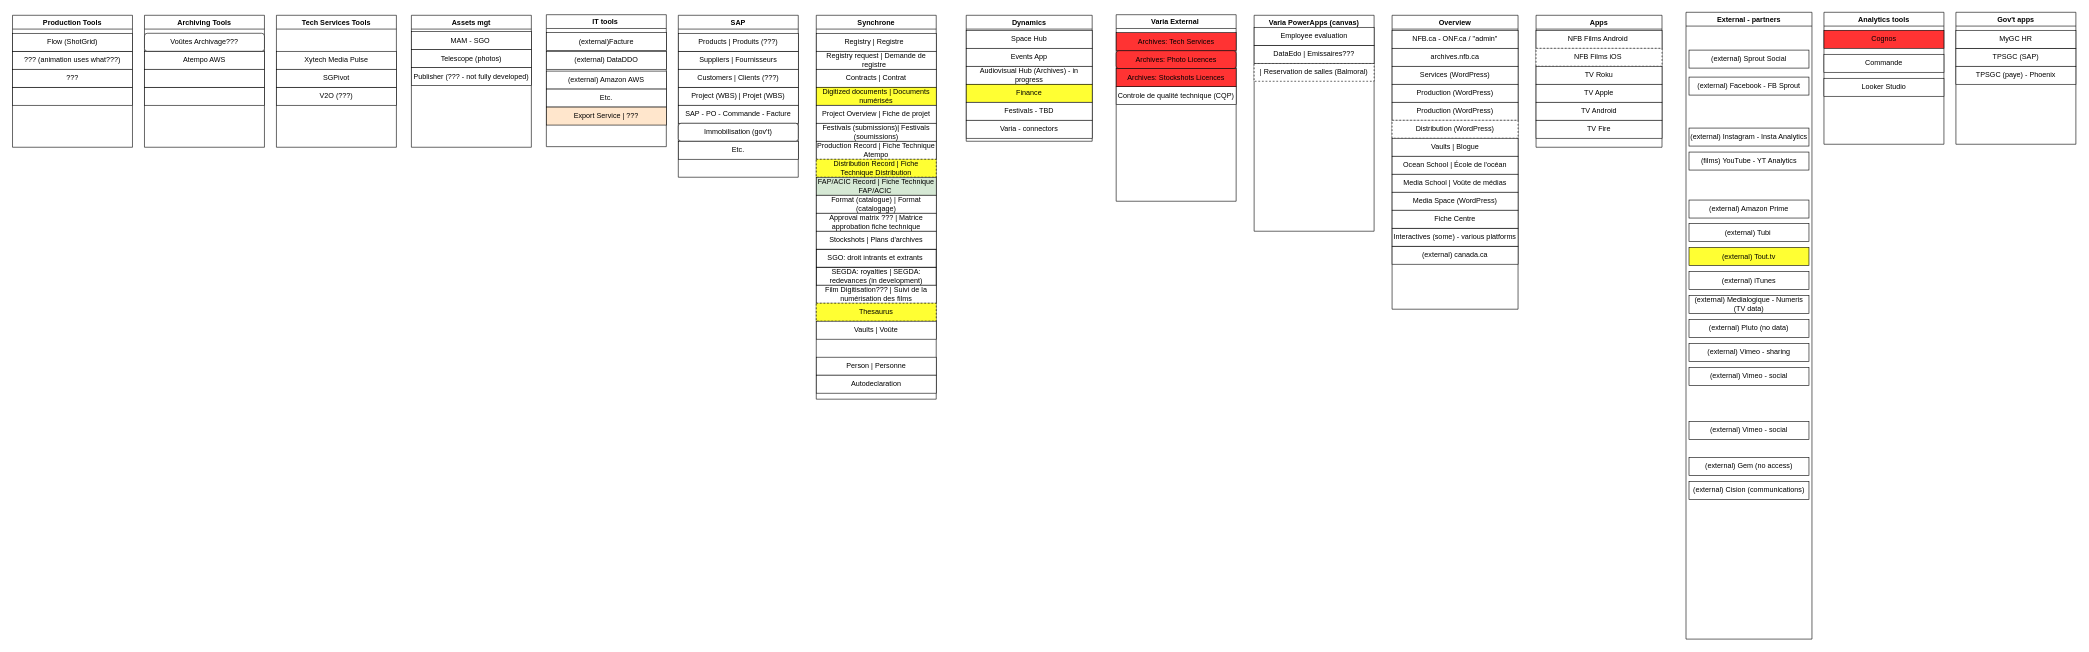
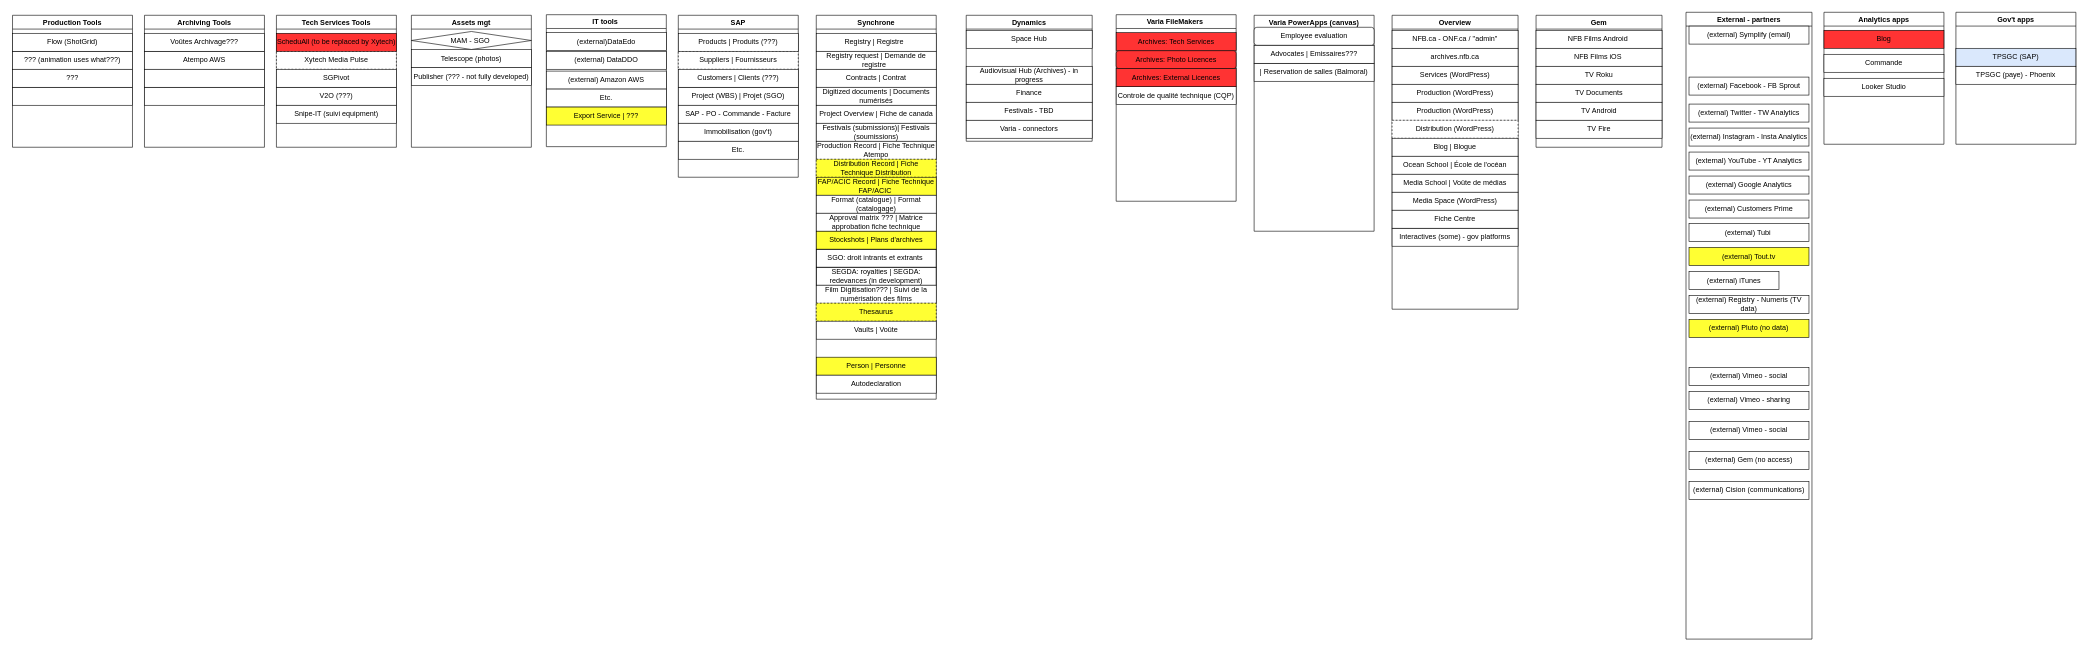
- <mxCell id="116" value="Analytics tools" style="swimlane;whiteSpace=wrap;html=1;startSize=23;fillColor=none;strokeColor=#000000;" vertex="1" parent="1"><mxGeometry x="3040" y="20" width="200" height="220" as="geometry"><mxRectangle x="20" y="140" width="60" height="30" as="alternateBounds" /></mxGeometry></mxCell>
+ <mxCell id="116" value="Analytics apps" style="swimlane;whiteSpace=wrap;html=1;startSize=23;fillColor=none;strokeColor=#000000;" vertex="1" parent="1"><mxGeometry x="3040" y="20" width="200" height="220" as="geometry"><mxRectangle x="20" y="140" width="60" height="30" as="alternateBounds" /></mxGeometry></mxCell>
- <mxCell id="41" value="Varia External&amp;nbsp;" style="swimlane;whiteSpace=wrap;html=1;startSize=23;fillColor=none;strokeColor=#000000;" vertex="1" parent="1"><mxGeometry x="1860" y="24" width="200" height="311" as="geometry"><mxRectangle x="20" y="140" width="60" height="30" as="alternateBounds" /></mxGeometry></mxCell>
+ <mxCell id="41" value="Varia FileMakers&amp;nbsp;" style="swimlane;whiteSpace=wrap;html=1;startSize=23;fillColor=none;strokeColor=#000000;" vertex="1" parent="1"><mxGeometry x="1860" y="24" width="200" height="311" as="geometry"><mxRectangle x="20" y="140" width="60" height="30" as="alternateBounds" /></mxGeometry></mxCell>
- <mxCell id="86" value="Apps" style="swimlane;whiteSpace=wrap;html=1;startSize=23;" vertex="1" parent="1"><mxGeometry x="2560" y="25" width="210" height="220" as="geometry" /></mxCell>
+ <mxCell id="86" value="Gem" style="swimlane;whiteSpace=wrap;html=1;startSize=23;" vertex="1" parent="1"><mxGeometry x="2560" y="25" width="210" height="220" as="geometry" /></mxCell>
+ <mxCell id="98" value="(external) Symplify (email)" style="rounded=0;whiteSpace=wrap;html=1;" vertex="1" parent="97"><mxGeometry x="5" y="23" width="200" height="30" as="geometry" /></mxCell>
- <mxCell id="40" value="Employee evaluation" style="rounded=0;whiteSpace=wrap;html=1;" vertex="1" parent="37"><mxGeometry y="20" width="200" height="30" as="geometry" /></mxCell>
+ <mxCell id="40" value="Employee evaluation" style="whiteSpace=wrap;html=1;rounded=1;" vertex="1" parent="37"><mxGeometry y="20" width="200" height="30" as="geometry" /></mxCell>
- <mxCell id="117" value="Cognos" style="rounded=0;whiteSpace=wrap;html=1;fillColor=#FF3333;" vertex="1" parent="116"><mxGeometry y="30" width="200" height="30" as="geometry" /></mxCell>
+ <mxCell id="117" value="Blog" style="rounded=0;whiteSpace=wrap;html=1;fillColor=#FF3333;" vertex="1" parent="116"><mxGeometry y="30" width="200" height="30" as="geometry" /></mxCell>
- <mxCell id="96" value="MyGC HR" style="rounded=0;whiteSpace=wrap;html=1;" vertex="1" parent="93"><mxGeometry y="30" width="200" height="30" as="geometry" /></mxCell>
- <mxCell id="63" value="MAM - SGO&amp;nbsp;" style="rounded=0;whiteSpace=wrap;html=1;" vertex="1" parent="62"><mxGeometry y="27" width="200" height="30" as="geometry" /></mxCell>
+ <mxCell id="63" value="MAM - SGO&amp;nbsp;" style="rhombus;whiteSpace=wrap;html=1;" vertex="1" parent="62"><mxGeometry y="27" width="200" height="30" as="geometry" /></mxCell>
- <mxCell id="55" value="Voûtes Archivage???" style="whiteSpace=wrap;html=1;rounded=1;" vertex="1" parent="51"><mxGeometry y="30" width="200" height="30" as="geometry" /></mxCell>
+ <mxCell id="55" value="Voûtes Archivage???" style="rounded=0;whiteSpace=wrap;html=1;" vertex="1" parent="51"><mxGeometry y="30" width="200" height="30" as="geometry" /></mxCell>
+ <mxCell id="60" value="ScheduAll (to be replaced by Xytech)" style="rounded=0;whiteSpace=wrap;html=1;fillColor=#FF3333;" vertex="1" parent="56"><mxGeometry y="30" width="200" height="30" as="geometry" /></mxCell>
- <mxCell id="68" value="(external)Facture" style="rounded=0;whiteSpace=wrap;html=1;" vertex="1" parent="66"><mxGeometry y="30" width="200" height="30" as="geometry" /></mxCell>
+ <mxCell id="68" value="(external)DataEdo" style="rounded=0;whiteSpace=wrap;html=1;" vertex="1" parent="66"><mxGeometry y="30" width="200" height="30" as="geometry" /></mxCell>
- <mxCell id="39" value="DataEdo | Emissaires???" style="rounded=0;whiteSpace=wrap;html=1;" vertex="1" parent="37"><mxGeometry y="50" width="200" height="30" as="geometry" /></mxCell>
+ <mxCell id="39" value="Advocates | Emissaires???" style="rounded=0;whiteSpace=wrap;html=1;" vertex="1" parent="37"><mxGeometry y="50" width="200" height="30" as="geometry" /></mxCell>
- <mxCell id="32" value="Events App" style="rounded=0;whiteSpace=wrap;html=1;" vertex="1" parent="30"><mxGeometry y="55" width="210" height="30" as="geometry" /></mxCell>
- <mxCell id="88" value="NFB Films iOS&amp;nbsp;" style="rounded=0;whiteSpace=wrap;html=1;dashed=1;" vertex="1" parent="86"><mxGeometry y="55" width="210" height="30" as="geometry" /></mxCell>
+ <mxCell id="88" value="NFB Films iOS&amp;nbsp;" style="rounded=0;whiteSpace=wrap;html=1;" vertex="1" parent="86"><mxGeometry y="55" width="210" height="30" as="geometry" /></mxCell>
- <mxCell id="94" value="TPSGC (SAP)" style="rounded=0;whiteSpace=wrap;html=1;" vertex="1" parent="93"><mxGeometry y="60" width="200" height="30" as="geometry" /></mxCell>
+ <mxCell id="94" value="TPSGC (SAP)" style="rounded=0;whiteSpace=wrap;html=1;fillColor=#dae8fc;" vertex="1" parent="93"><mxGeometry y="60" width="200" height="30" as="geometry" /></mxCell>
- <mxCell id="99" value="(external)&amp;nbsp;Sprout Social" style="rounded=0;whiteSpace=wrap;html=1;" vertex="1" parent="97"><mxGeometry x="5" y="63" width="200" height="30" as="geometry" /></mxCell>
- <mxCell id="58" value="Xytech Media Pulse" style="rounded=0;whiteSpace=wrap;html=1;" vertex="1" parent="56"><mxGeometry y="60" width="200" height="30" as="geometry" /></mxCell>
+ <mxCell id="58" value="Xytech Media Pulse" style="rounded=0;whiteSpace=wrap;html=1;dashed=1;" vertex="1" parent="56"><mxGeometry y="60" width="200" height="30" as="geometry" /></mxCell>
- <mxCell id="4" value="Suppliers | Fournisseurs" style="rounded=0;whiteSpace=wrap;html=1;" vertex="1" parent="2"><mxGeometry y="60" width="200" height="30" as="geometry" /></mxCell>
+ <mxCell id="4" value="Suppliers | Fournisseurs" style="rounded=0;whiteSpace=wrap;html=1;dashed=1;" vertex="1" parent="2"><mxGeometry y="60" width="200" height="30" as="geometry" /></mxCell>
- <mxCell id="38" value="| Reservation de salles (Balmoral)" style="rounded=0;whiteSpace=wrap;html=1;dashed=1;" vertex="1" parent="37"><mxGeometry y="80" width="200" height="30" as="geometry" /></mxCell>
+ <mxCell id="38" value="| Reservation de salles (Balmoral)" style="rounded=0;whiteSpace=wrap;html=1;" vertex="1" parent="37"><mxGeometry y="80" width="200" height="30" as="geometry" /></mxCell>
- <mxCell id="44" value="Archives: Stockshots Licences" style="rounded=0;whiteSpace=wrap;html=1;fillColor=#FF3333;" vertex="1" parent="41"><mxGeometry y="90" width="200" height="30" as="geometry" /></mxCell>
+ <mxCell id="44" value="Archives: External Licences" style="rounded=0;whiteSpace=wrap;html=1;fillColor=#FF3333;" vertex="1" parent="41"><mxGeometry y="90" width="200" height="30" as="geometry" /></mxCell>
- <mxCell id="34" value="Finance" style="rounded=0;whiteSpace=wrap;html=1;fillColor=#ffff33;" vertex="1" parent="30"><mxGeometry y="115" width="210" height="30" as="geometry" /></mxCell>
+ <mxCell id="34" value="Finance" style="rounded=0;whiteSpace=wrap;html=1;" vertex="1" parent="30"><mxGeometry y="115" width="210" height="30" as="geometry" /></mxCell>
- <mxCell id="90" value="TV Apple" style="rounded=0;whiteSpace=wrap;html=1;" vertex="1" parent="86"><mxGeometry y="115" width="210" height="30" as="geometry" /></mxCell>
+ <mxCell id="90" value="TV Documents" style="rounded=0;whiteSpace=wrap;html=1;" vertex="1" parent="86"><mxGeometry y="115" width="210" height="30" as="geometry" /></mxCell>
- <mxCell id="3" value="Project (WBS) | Projet (WBS)" style="rounded=0;whiteSpace=wrap;html=1;" vertex="1" parent="2"><mxGeometry y="120" width="200" height="30" as="geometry" /></mxCell>
+ <mxCell id="3" value="Project (WBS) | Projet (SGO)" style="rounded=0;whiteSpace=wrap;html=1;" vertex="1" parent="2"><mxGeometry y="120" width="200" height="30" as="geometry" /></mxCell>
- <mxCell id="14" value="Digitized documents | Documents numérisés" style="rounded=0;whiteSpace=wrap;html=1;fillColor=#ffff33;" vertex="1" parent="10"><mxGeometry y="120" width="200" height="30" as="geometry" /></mxCell>
+ <mxCell id="14" value="Digitized documents | Documents numérisés" style="rounded=0;whiteSpace=wrap;html=1;" vertex="1" parent="10"><mxGeometry y="120" width="200" height="30" as="geometry" /></mxCell>
+ <mxCell id="102" value="(external)&amp;nbsp;Twitter - TW Analytics" style="rounded=0;whiteSpace=wrap;html=1;" vertex="1" parent="97"><mxGeometry x="5" y="153" width="200" height="30" as="geometry" /></mxCell>
+ <mxCell id="61" value="Snipe-IT (suivi equipment)" style="rounded=0;whiteSpace=wrap;html=1;" vertex="1" parent="56"><mxGeometry y="150" width="200" height="30" as="geometry" /></mxCell>
- <mxCell id="15" value="Project Overview | Fiche de projet" style="rounded=0;whiteSpace=wrap;html=1;" vertex="1" parent="10"><mxGeometry y="150" width="200" height="30" as="geometry" /></mxCell>
+ <mxCell id="15" value="Project Overview | Fiche de canada" style="rounded=0;whiteSpace=wrap;html=1;" vertex="1" parent="10"><mxGeometry y="150" width="200" height="30" as="geometry" /></mxCell>
- <mxCell id="71" value="Export Service | ???" style="rounded=0;whiteSpace=wrap;html=1;fillColor=#ffe6cc;" vertex="1" parent="66"><mxGeometry y="154" width="200" height="30" as="geometry" /></mxCell>
+ <mxCell id="71" value="Export Service | ???" style="rounded=0;whiteSpace=wrap;html=1;fillColor=#FFFF33;" vertex="1" parent="66"><mxGeometry y="154" width="200" height="30" as="geometry" /></mxCell>
- <mxCell id="8" value="Immobilisation (gov't)" style="whiteSpace=wrap;html=1;rounded=1;" vertex="1" parent="2"><mxGeometry y="180" width="200" height="30" as="geometry" /></mxCell>
+ <mxCell id="8" value="Immobilisation (gov't)" style="rounded=0;whiteSpace=wrap;html=1;" vertex="1" parent="2"><mxGeometry y="180" width="200" height="30" as="geometry" /></mxCell>
- <mxCell id="80" value="Vaults | Blogue" style="rounded=0;whiteSpace=wrap;html=1;" vertex="1" parent="72"><mxGeometry y="205" width="210" height="30" as="geometry" /></mxCell>
+ <mxCell id="80" value="Blog | Blogue" style="rounded=0;whiteSpace=wrap;html=1;" vertex="1" parent="72"><mxGeometry y="205" width="210" height="30" as="geometry" /></mxCell>
- <mxCell id="104" value="(films)&amp;nbsp;YouTube - YT Analytics" style="rounded=0;whiteSpace=wrap;html=1;" vertex="1" parent="97"><mxGeometry x="5" y="233" width="200" height="30" as="geometry" /></mxCell>
+ <mxCell id="104" value="(external)&amp;nbsp;YouTube - YT Analytics" style="rounded=0;whiteSpace=wrap;html=1;" vertex="1" parent="97"><mxGeometry x="5" y="233" width="200" height="30" as="geometry" /></mxCell>
+ <mxCell id="105" value="(external)&amp;nbsp;Google Analytics" style="rounded=0;whiteSpace=wrap;html=1;" vertex="1" parent="97"><mxGeometry x="5" y="273" width="200" height="30" as="geometry" /></mxCell>
- <mxCell id="19" value="FAP/ACIC Record | Fiche Technique FAP/ACIC&amp;nbsp;" style="rounded=0;whiteSpace=wrap;html=1;fillColor=#d5e8d4;" vertex="1" parent="10"><mxGeometry y="270" width="200" height="30" as="geometry" /></mxCell>
+ <mxCell id="19" value="FAP/ACIC Record | Fiche Technique FAP/ACIC&amp;nbsp;" style="rounded=0;whiteSpace=wrap;html=1;fillColor=#FFFF33;" vertex="1" parent="10"><mxGeometry y="270" width="200" height="30" as="geometry" /></mxCell>
- <mxCell id="106" value="(external) Amazon Prime" style="rounded=0;whiteSpace=wrap;html=1;" vertex="1" parent="97"><mxGeometry x="5" y="313" width="200" height="30" as="geometry" /></mxCell>
+ <mxCell id="106" value="(external) Customers Prime" style="rounded=0;whiteSpace=wrap;html=1;" vertex="1" parent="97"><mxGeometry x="5" y="313" width="200" height="30" as="geometry" /></mxCell>
- <mxCell id="84" value="Interactives (some) - various platforms" style="rounded=0;whiteSpace=wrap;html=1;" vertex="1" parent="72"><mxGeometry y="355" width="210" height="30" as="geometry" /></mxCell>
+ <mxCell id="84" value="Interactives (some) - gov platforms" style="rounded=0;whiteSpace=wrap;html=1;" vertex="1" parent="72"><mxGeometry y="355" width="210" height="30" as="geometry" /></mxCell>
- <mxCell id="22" value="Stockshots | Plans d'archives" style="rounded=0;whiteSpace=wrap;html=1;" vertex="1" parent="10"><mxGeometry y="360" width="200" height="30" as="geometry" /></mxCell>
+ <mxCell id="22" value="Stockshots | Plans d'archives" style="rounded=0;whiteSpace=wrap;html=1;fillColor=#ffff33;" vertex="1" parent="10"><mxGeometry y="360" width="200" height="30" as="geometry" /></mxCell>
- <mxCell id="77" value="(external) canada.ca" style="rounded=0;whiteSpace=wrap;html=1;" vertex="1" parent="72"><mxGeometry y="385" width="210" height="30" as="geometry" /></mxCell>
- <mxCell id="115" value="(external) iTunes" style="rounded=0;whiteSpace=wrap;html=1;" vertex="1" parent="97"><mxGeometry x="5" y="432" width="200" height="30" as="geometry" /></mxCell>
+ <mxCell id="115" value="(external) iTunes" style="rounded=0;whiteSpace=wrap;html=1;" vertex="1" parent="97"><mxGeometry x="5" y="432" width="150" height="30" as="geometry" /></mxCell>
- <mxCell id="110" value="(external) Medialogique - Numeris (TV data)" style="rounded=0;whiteSpace=wrap;html=1;" vertex="1" parent="97"><mxGeometry x="5" y="472" width="200" height="30" as="geometry" /></mxCell>
+ <mxCell id="110" value="(external) Registry - Numeris (TV data)" style="rounded=0;whiteSpace=wrap;html=1;" vertex="1" parent="97"><mxGeometry x="5" y="472" width="200" height="30" as="geometry" /></mxCell>
- <mxCell id="111" value="(external) Pluto (no data)" style="rounded=0;whiteSpace=wrap;html=1;" vertex="1" parent="97"><mxGeometry x="5" y="512" width="200" height="30" as="geometry" /></mxCell>
+ <mxCell id="111" value="(external) Pluto (no data)" style="rounded=0;whiteSpace=wrap;html=1;fillColor=#ffff33;" vertex="1" parent="97"><mxGeometry x="5" y="512" width="200" height="30" as="geometry" /></mxCell>
- <mxCell id="113" value="(external) Vimeo - sharing" style="rounded=0;whiteSpace=wrap;html=1;" vertex="1" parent="97"><mxGeometry x="5" y="552" width="200" height="30" as="geometry" /></mxCell>
+ <mxCell id="113" value="(external) Vimeo - sharing" style="rounded=0;whiteSpace=wrap;html=1;" vertex="1" parent="97"><mxGeometry x="5" y="632" width="200" height="30" as="geometry" /></mxCell>
- <mxCell id="28" value="Person | Personne" style="rounded=0;whiteSpace=wrap;html=1;" vertex="1" parent="10"><mxGeometry y="570" width="200" height="30" as="geometry" /></mxCell>
+ <mxCell id="28" value="Person | Personne" style="rounded=0;whiteSpace=wrap;html=1;fillColor=#ffff33;" vertex="1" parent="10"><mxGeometry y="570" width="200" height="30" as="geometry" /></mxCell>
- <mxCell id="109" value="(external) Gem (no access)" style="rounded=0;whiteSpace=wrap;html=1;" vertex="1" parent="97"><mxGeometry x="5" y="742" width="200" height="30" as="geometry" /></mxCell>
+ <mxCell id="109" value="(external) Gem (no access)" style="rounded=0;whiteSpace=wrap;html=1;" vertex="1" parent="97"><mxGeometry x="5" y="732" width="200" height="30" as="geometry" /></mxCell>
